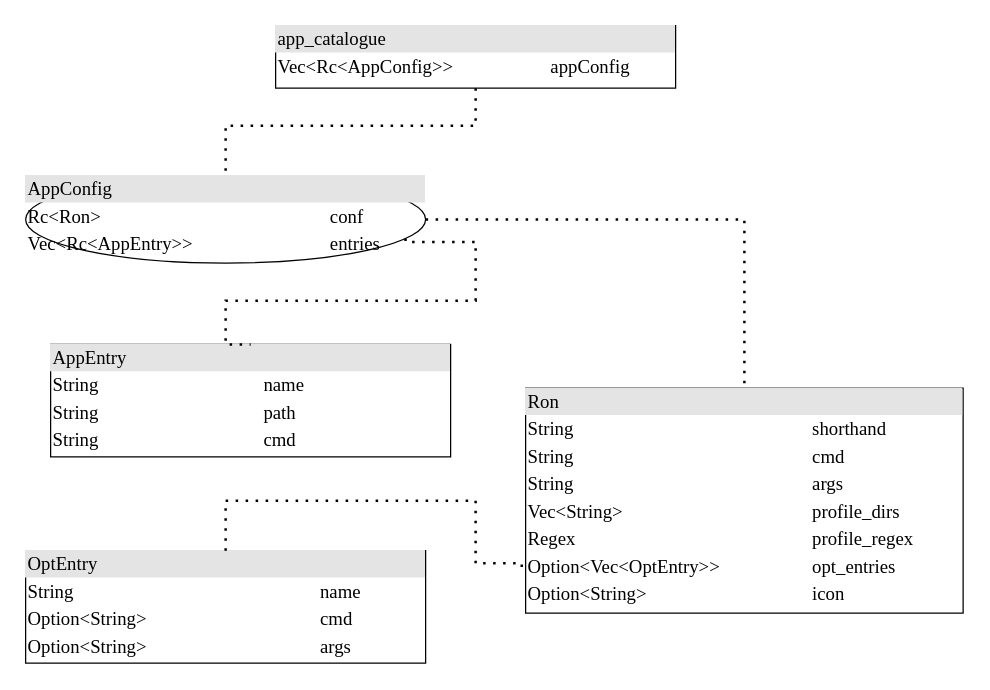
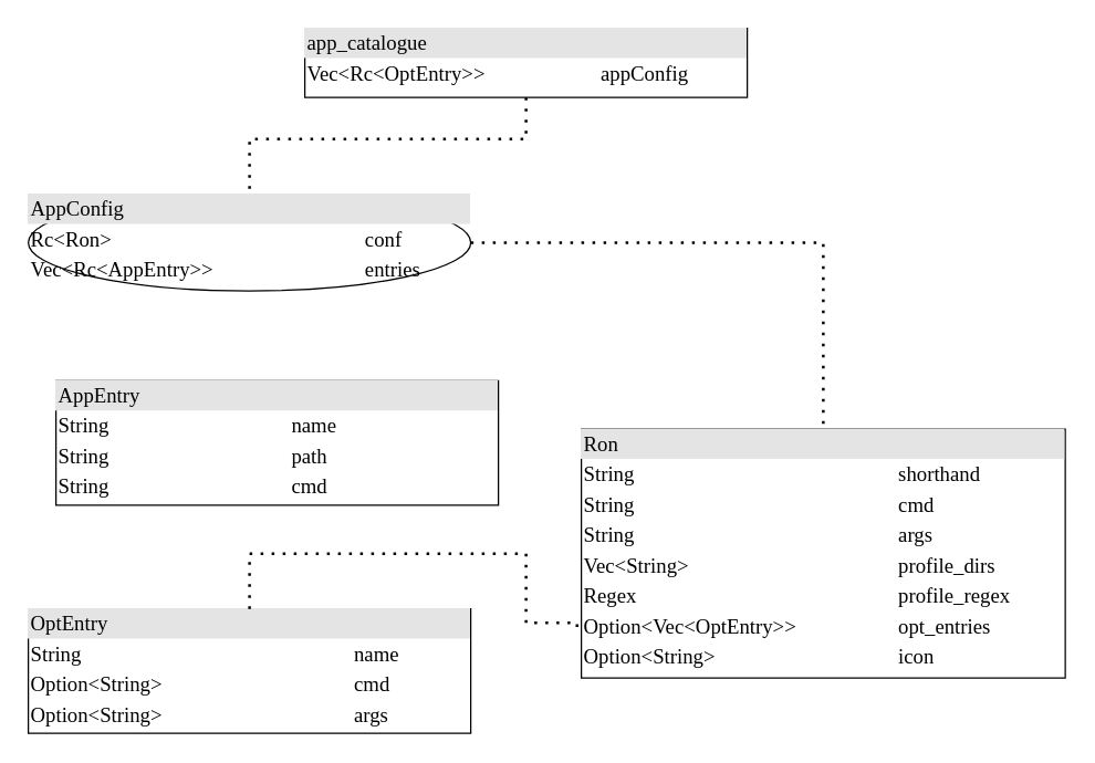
- <mxCell id="2" value="&lt;div style=&quot;box-sizing: border-box ; width: 100% ; background: rgb(228 , 228 , 228) none repeat scroll 0% 0% ; padding: 2px ; font-size: 15px&quot;&gt;&lt;font style=&quot;font-size: 15px&quot; face=&quot;Verdana&quot;&gt;app_catalogue&lt;br&gt;&lt;/font&gt;&lt;/div&gt;&lt;table style=&quot;width: 100% ; font-size: 15px&quot; cellspacing=&quot;0&quot; cellpadding=&quot;2&quot;&gt;&lt;tbody&gt;&lt;tr&gt;&lt;td&gt;&lt;font style=&quot;font-size: 15px&quot; face=&quot;Verdana&quot;&gt;Vec&amp;lt;Rc&amp;lt;AppConfig&amp;gt;&amp;gt;&lt;br&gt;&lt;/font&gt;&lt;/td&gt;&lt;td&gt;&lt;font style=&quot;font-size: 15px&quot; face=&quot;Verdana&quot;&gt;appConfig&lt;br&gt;&lt;/font&gt;&lt;/td&gt;&lt;/tr&gt;&lt;tr&gt;&lt;td&gt;&lt;font style=&quot;font-size: 15px&quot; face=&quot;Verdana&quot;&gt;&lt;br&gt;&lt;/font&gt;&lt;/td&gt;&lt;td&gt;&lt;font style=&quot;font-size: 15px&quot; face=&quot;Verdana&quot;&gt;&lt;br&gt;&lt;/font&gt;&lt;/td&gt;&lt;/tr&gt;&lt;tr&gt;&lt;td&gt;&lt;font style=&quot;font-size: 15px&quot; face=&quot;Verdana&quot;&gt;&lt;br&gt;&lt;/font&gt;&lt;/td&gt;&lt;td&gt;&lt;font style=&quot;font-size: 15px&quot; face=&quot;Verdana&quot;&gt;&lt;br&gt;&lt;/font&gt;&lt;/td&gt;&lt;/tr&gt;&lt;tr&gt;&lt;td&gt;&lt;font style=&quot;font-size: 15px&quot; face=&quot;Verdana&quot;&gt;&lt;br&gt;&lt;/font&gt;&lt;/td&gt;&lt;td&gt;&lt;font style=&quot;font-size: 15px&quot; face=&quot;Verdana&quot;&gt;&lt;br&gt;&lt;/font&gt;&lt;/td&gt;&lt;/tr&gt;&lt;tr&gt;&lt;td&gt;&lt;font style=&quot;font-size: 15px&quot; face=&quot;Verdana&quot;&gt;&lt;br&gt;&lt;/font&gt;&lt;/td&gt;&lt;td&gt;&lt;font style=&quot;font-size: 15px&quot; face=&quot;Verdana&quot;&gt;&lt;br&gt;&lt;/font&gt;&lt;/td&gt;&lt;/tr&gt;&lt;tr&gt;&lt;td&gt;&lt;font style=&quot;font-size: 15px&quot; face=&quot;Verdana&quot;&gt;&lt;br&gt;&lt;/font&gt;&lt;/td&gt;&lt;td&gt;&lt;font style=&quot;font-size: 15px&quot; face=&quot;Verdana&quot;&gt;&lt;br&gt;&lt;/font&gt;&lt;/td&gt;&lt;/tr&gt;&lt;/tbody&gt;&lt;/table&gt;" style="verticalAlign=top;align=left;overflow=fill;html=1;rounded=0;shadow=0;comic=0;labelBackgroundColor=none;strokeWidth=1;fontFamily=Georgia;fontSize=12" parent="1" vertex="1"><mxGeometry x="220" y="20" width="320" height="50" as="geometry" /></mxCell>
+ <mxCell id="2" value="&lt;div style=&quot;box-sizing: border-box ; width: 100% ; background: rgb(228 , 228 , 228) none repeat scroll 0% 0% ; padding: 2px ; font-size: 15px&quot;&gt;&lt;font style=&quot;font-size: 15px&quot; face=&quot;Verdana&quot;&gt;app_catalogue&lt;br&gt;&lt;/font&gt;&lt;/div&gt;&lt;table style=&quot;width: 100% ; font-size: 15px&quot; cellspacing=&quot;0&quot; cellpadding=&quot;2&quot;&gt;&lt;tbody&gt;&lt;tr&gt;&lt;td&gt;&lt;font style=&quot;font-size: 15px&quot; face=&quot;Verdana&quot;&gt;Vec&amp;lt;Rc&amp;lt;OptEntry&amp;gt;&amp;gt;&lt;br&gt;&lt;/font&gt;&lt;/td&gt;&lt;td&gt;&lt;font style=&quot;font-size: 15px&quot; face=&quot;Verdana&quot;&gt;appConfig&lt;br&gt;&lt;/font&gt;&lt;/td&gt;&lt;/tr&gt;&lt;tr&gt;&lt;td&gt;&lt;font style=&quot;font-size: 15px&quot; face=&quot;Verdana&quot;&gt;&lt;br&gt;&lt;/font&gt;&lt;/td&gt;&lt;td&gt;&lt;font style=&quot;font-size: 15px&quot; face=&quot;Verdana&quot;&gt;&lt;br&gt;&lt;/font&gt;&lt;/td&gt;&lt;/tr&gt;&lt;tr&gt;&lt;td&gt;&lt;font style=&quot;font-size: 15px&quot; face=&quot;Verdana&quot;&gt;&lt;br&gt;&lt;/font&gt;&lt;/td&gt;&lt;td&gt;&lt;font style=&quot;font-size: 15px&quot; face=&quot;Verdana&quot;&gt;&lt;br&gt;&lt;/font&gt;&lt;/td&gt;&lt;/tr&gt;&lt;tr&gt;&lt;td&gt;&lt;font style=&quot;font-size: 15px&quot; face=&quot;Verdana&quot;&gt;&lt;br&gt;&lt;/font&gt;&lt;/td&gt;&lt;td&gt;&lt;font style=&quot;font-size: 15px&quot; face=&quot;Verdana&quot;&gt;&lt;br&gt;&lt;/font&gt;&lt;/td&gt;&lt;/tr&gt;&lt;tr&gt;&lt;td&gt;&lt;font style=&quot;font-size: 15px&quot; face=&quot;Verdana&quot;&gt;&lt;br&gt;&lt;/font&gt;&lt;/td&gt;&lt;td&gt;&lt;font style=&quot;font-size: 15px&quot; face=&quot;Verdana&quot;&gt;&lt;br&gt;&lt;/font&gt;&lt;/td&gt;&lt;/tr&gt;&lt;tr&gt;&lt;td&gt;&lt;font style=&quot;font-size: 15px&quot; face=&quot;Verdana&quot;&gt;&lt;br&gt;&lt;/font&gt;&lt;/td&gt;&lt;td&gt;&lt;font style=&quot;font-size: 15px&quot; face=&quot;Verdana&quot;&gt;&lt;br&gt;&lt;/font&gt;&lt;/td&gt;&lt;/tr&gt;&lt;/tbody&gt;&lt;/table&gt;" style="verticalAlign=top;align=left;overflow=fill;html=1;rounded=0;shadow=0;comic=0;labelBackgroundColor=none;strokeWidth=1;fontFamily=Georgia;fontSize=12" parent="1" vertex="1"><mxGeometry x="220" y="20" width="320" height="50" as="geometry" /></mxCell>
- <mxCell id="8" value="" style="endArrow=none;dashed=1;html=1;dashPattern=1 3;strokeWidth=2;rounded=0;fontFamily=Verdana;fontSize=15;exitX=1;exitY=0.75;exitDx=0;exitDy=0;entryX=0.5;entryY=0;entryDx=0;entryDy=0;edgeStyle=orthogonalEdgeStyle;" parent="1" source="3" target="5" edge="1"><mxGeometry width="50" height="50" relative="1" as="geometry"><mxPoint x="480" y="430" as="sourcePoint" /><mxPoint x="530" y="380" as="targetPoint" /><Array as="points"><mxPoint x="380" y="193" /><mxPoint x="380" y="240" /><mxPoint x="180" y="240" /></Array></mxGeometry></mxCell>
